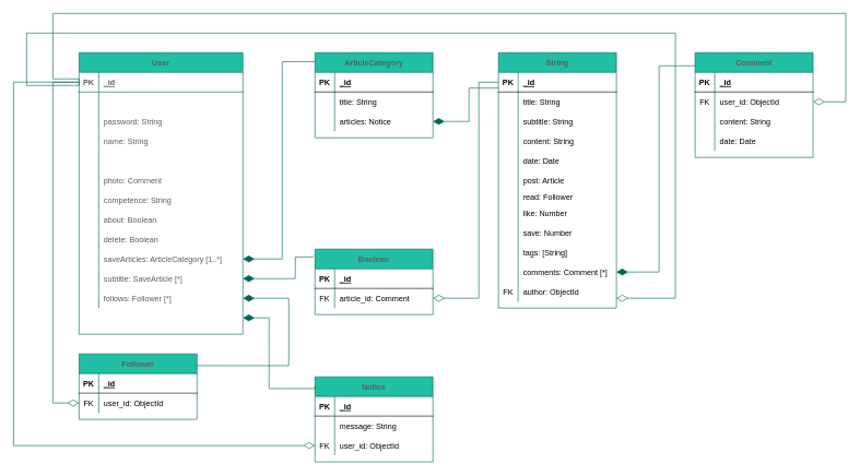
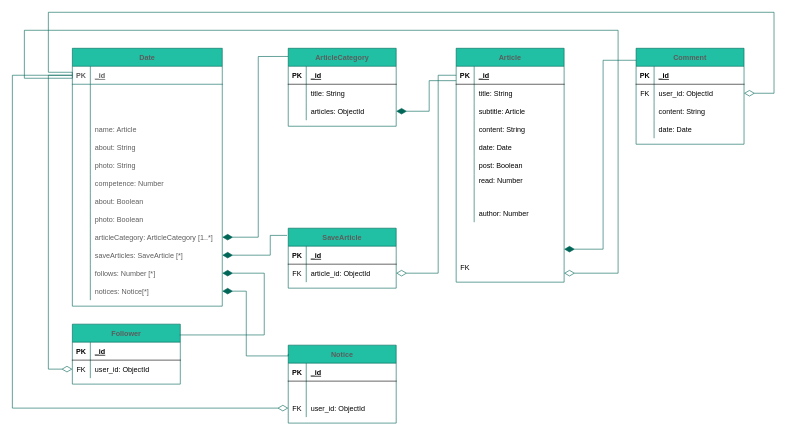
- <mxCell id="2" value="User" style="shape=table;startSize=30;container=1;collapsible=1;childLayout=tableLayout;fixedRows=1;rowLines=0;fontStyle=1;align=center;resizeLast=1;fillColor=#21C0A5;strokeColor=#006658;fontColor=#5C5C5C;" vertex="1" parent="1"><mxGeometry x="120" y="80" width="250" height="430" as="geometry" /></mxCell>
+ <mxCell id="2" value="Date" style="shape=table;startSize=30;container=1;collapsible=1;childLayout=tableLayout;fixedRows=1;rowLines=0;fontStyle=1;align=center;resizeLast=1;fillColor=#21C0A5;strokeColor=#006658;fontColor=#5C5C5C;" vertex="1" parent="1"><mxGeometry x="120" y="80" width="250" height="430" as="geometry" /></mxCell>
- <mxCell id="41" value="String" style="shape=table;startSize=30;container=1;collapsible=1;childLayout=tableLayout;fixedRows=1;rowLines=0;fontStyle=1;align=center;resizeLast=1;rounded=0;sketch=0;strokeColor=#006658;fillColor=#21C0A5;fontColor=#5C5C5C;" vertex="1" parent="1"><mxGeometry x="760" y="80" width="180" height="390" as="geometry" /></mxCell>
+ <mxCell id="41" value="Article" style="shape=table;startSize=30;container=1;collapsible=1;childLayout=tableLayout;fixedRows=1;rowLines=0;fontStyle=1;align=center;resizeLast=1;rounded=0;sketch=0;strokeColor=#006658;fillColor=#21C0A5;fontColor=#5C5C5C;" vertex="1" parent="1"><mxGeometry x="760" y="80" width="180" height="390" as="geometry" /></mxCell>
- <mxCell id="10" value="password: String" style="shape=partialRectangle;connectable=0;fillColor=none;top=0;left=0;bottom=0;right=0;align=left;spacingLeft=6;overflow=hidden;strokeColor=#006658;fontColor=#5C5C5C;" vertex="1" parent="8"><mxGeometry x="30" width="220" height="30" as="geometry" /></mxCell>
- <mxCell id="100" value="articles: Notice" style="shape=partialRectangle;connectable=0;fillColor=none;top=0;left=0;bottom=0;right=0;align=left;spacingLeft=6;overflow=hidden;" vertex="1" parent="98"><mxGeometry x="30" width="150" height="30" as="geometry" /></mxCell>
+ <mxCell id="100" value="articles: ObjectId" style="shape=partialRectangle;connectable=0;fillColor=none;top=0;left=0;bottom=0;right=0;align=left;spacingLeft=6;overflow=hidden;" vertex="1" parent="98"><mxGeometry x="30" width="150" height="30" as="geometry" /></mxCell>
- <mxCell id="50" value="subtitle: String" style="shape=partialRectangle;connectable=0;fillColor=none;top=0;left=0;bottom=0;right=0;align=left;spacingLeft=6;overflow=hidden;" vertex="1" parent="48"><mxGeometry x="30" width="150" height="30" as="geometry" /></mxCell>
+ <mxCell id="50" value="subtitle: Article" style="shape=partialRectangle;connectable=0;fillColor=none;top=0;left=0;bottom=0;right=0;align=left;spacingLeft=6;overflow=hidden;" vertex="1" parent="48"><mxGeometry x="30" width="150" height="30" as="geometry" /></mxCell>
- <mxCell id="13" value="name: String" style="shape=partialRectangle;connectable=0;fillColor=none;top=0;left=0;bottom=0;right=0;align=left;spacingLeft=6;overflow=hidden;strokeColor=#006658;fontColor=#5C5C5C;" vertex="1" parent="11"><mxGeometry x="30" width="220" height="30" as="geometry" /></mxCell>
+ <mxCell id="13" value="name: Article" style="shape=partialRectangle;connectable=0;fillColor=none;top=0;left=0;bottom=0;right=0;align=left;spacingLeft=6;overflow=hidden;strokeColor=#006658;fontColor=#5C5C5C;" vertex="1" parent="11"><mxGeometry x="30" width="220" height="30" as="geometry" /></mxCell>
+ <mxCell id="16" value="about: String" style="shape=partialRectangle;connectable=0;fillColor=none;top=0;left=0;bottom=0;right=0;align=left;spacingLeft=6;overflow=hidden;strokeColor=#006658;fontColor=#5C5C5C;" vertex="1" parent="14"><mxGeometry x="30" width="220" height="30" as="geometry" /></mxCell>
- <mxCell id="19" value="photo: Comment" style="shape=partialRectangle;connectable=0;fillColor=none;top=0;left=0;bottom=0;right=0;align=left;spacingLeft=6;overflow=hidden;strokeColor=#006658;fontColor=#5C5C5C;" vertex="1" parent="17"><mxGeometry x="30" width="220" height="30" as="geometry" /></mxCell>
+ <mxCell id="19" value="photo: String" style="shape=partialRectangle;connectable=0;fillColor=none;top=0;left=0;bottom=0;right=0;align=left;spacingLeft=6;overflow=hidden;strokeColor=#006658;fontColor=#5C5C5C;" vertex="1" parent="17"><mxGeometry x="30" width="220" height="30" as="geometry" /></mxCell>
- <mxCell id="59" value="post: Article" style="shape=partialRectangle;connectable=0;fillColor=none;top=0;left=0;bottom=0;right=0;align=left;spacingLeft=6;overflow=hidden;" vertex="1" parent="57"><mxGeometry x="30" width="150" height="30" as="geometry" /></mxCell>
+ <mxCell id="59" value="post: Boolean" style="shape=partialRectangle;connectable=0;fillColor=none;top=0;left=0;bottom=0;right=0;align=left;spacingLeft=6;overflow=hidden;" vertex="1" parent="57"><mxGeometry x="30" width="150" height="30" as="geometry" /></mxCell>
- <mxCell id="62" value="read: Follower" style="shape=partialRectangle;connectable=0;fillColor=none;top=0;left=0;bottom=0;right=0;align=left;spacingLeft=6;overflow=hidden;" vertex="1" parent="60"><mxGeometry x="30" width="150" height="20" as="geometry" /></mxCell>
+ <mxCell id="62" value="read: Number" style="shape=partialRectangle;connectable=0;fillColor=none;top=0;left=0;bottom=0;right=0;align=left;spacingLeft=6;overflow=hidden;" vertex="1" parent="60"><mxGeometry x="30" width="150" height="20" as="geometry" /></mxCell>
- <mxCell id="22" value="competence: String" style="shape=partialRectangle;connectable=0;fillColor=none;top=0;left=0;bottom=0;right=0;align=left;spacingLeft=6;overflow=hidden;strokeColor=#006658;fontColor=#5C5C5C;" vertex="1" parent="20"><mxGeometry x="30" width="220" height="30" as="geometry" /></mxCell>
+ <mxCell id="22" value="competence: Number" style="shape=partialRectangle;connectable=0;fillColor=none;top=0;left=0;bottom=0;right=0;align=left;spacingLeft=6;overflow=hidden;strokeColor=#006658;fontColor=#5C5C5C;" vertex="1" parent="20"><mxGeometry x="30" width="220" height="30" as="geometry" /></mxCell>
- <mxCell id="65" value="like: Number" style="shape=partialRectangle;connectable=0;fillColor=none;top=0;left=0;bottom=0;right=0;align=left;spacingLeft=6;overflow=hidden;" vertex="1" parent="63"><mxGeometry x="30" width="150" height="30" as="geometry" /></mxCell>
- <mxCell id="68" value="save: Number" style="shape=partialRectangle;connectable=0;fillColor=none;top=0;left=0;bottom=0;right=0;align=left;spacingLeft=6;overflow=hidden;" vertex="1" parent="66"><mxGeometry x="30" width="150" height="30" as="geometry" /></mxCell>
+ <mxCell id="68" value="author: Number" style="shape=partialRectangle;connectable=0;fillColor=none;top=0;left=0;bottom=0;right=0;align=left;spacingLeft=6;overflow=hidden;" vertex="1" parent="66"><mxGeometry x="30" width="150" height="30" as="geometry" /></mxCell>
- <mxCell id="28" value="delete: Boolean" style="shape=partialRectangle;connectable=0;fillColor=none;top=0;left=0;bottom=0;right=0;align=left;spacingLeft=6;overflow=hidden;strokeColor=#006658;fontColor=#5C5C5C;" vertex="1" parent="26"><mxGeometry x="30" width="220" height="30" as="geometry" /></mxCell>
+ <mxCell id="28" value="photo: Boolean" style="shape=partialRectangle;connectable=0;fillColor=none;top=0;left=0;bottom=0;right=0;align=left;spacingLeft=6;overflow=hidden;strokeColor=#006658;fontColor=#5C5C5C;" vertex="1" parent="26"><mxGeometry x="30" width="220" height="30" as="geometry" /></mxCell>
- <mxCell id="71" value="tags: [String]" style="shape=partialRectangle;connectable=0;fillColor=none;top=0;left=0;bottom=0;right=0;align=left;spacingLeft=6;overflow=hidden;" vertex="1" parent="69"><mxGeometry x="30" width="150" height="30" as="geometry" /></mxCell>
- <mxCell id="31" value="saveArticles: ArticleCategory [1..*]" style="shape=partialRectangle;connectable=0;fillColor=none;top=0;left=0;bottom=0;right=0;align=left;spacingLeft=6;overflow=hidden;strokeColor=#006658;fontColor=#5C5C5C;" vertex="1" parent="29"><mxGeometry x="30" width="220" height="30" as="geometry" /></mxCell>
+ <mxCell id="31" value="articleCategory: ArticleCategory [1..*]" style="shape=partialRectangle;connectable=0;fillColor=none;top=0;left=0;bottom=0;right=0;align=left;spacingLeft=6;overflow=hidden;strokeColor=#006658;fontColor=#5C5C5C;" vertex="1" parent="29"><mxGeometry x="30" width="220" height="30" as="geometry" /></mxCell>
- <mxCell id="105" value="Boolean" style="shape=table;startSize=30;container=1;collapsible=1;childLayout=tableLayout;fixedRows=1;rowLines=0;fontStyle=1;align=center;resizeLast=1;rounded=0;sketch=0;strokeColor=#006658;fillColor=#21C0A5;fontColor=#5C5C5C;" vertex="1" parent="1"><mxGeometry x="480" y="380" width="180" height="100" as="geometry" /></mxCell>
+ <mxCell id="105" value="SaveArticle" style="shape=table;startSize=30;container=1;collapsible=1;childLayout=tableLayout;fixedRows=1;rowLines=0;fontStyle=1;align=center;resizeLast=1;rounded=0;sketch=0;strokeColor=#006658;fillColor=#21C0A5;fontColor=#5C5C5C;" vertex="1" parent="1"><mxGeometry x="480" y="380" width="180" height="100" as="geometry" /></mxCell>
- <mxCell id="74" value="comments: Comment [*]" style="shape=partialRectangle;connectable=0;fillColor=none;top=0;left=0;bottom=0;right=0;align=left;spacingLeft=6;overflow=hidden;" vertex="1" parent="72"><mxGeometry x="30" width="150" height="30" as="geometry" /></mxCell>
- <mxCell id="34" value="subtitle: SaveArticle [*] " style="shape=partialRectangle;connectable=0;fillColor=none;top=0;left=0;bottom=0;right=0;align=left;spacingLeft=6;overflow=hidden;strokeColor=#006658;fontColor=#5C5C5C;" vertex="1" parent="32"><mxGeometry x="30" width="220" height="30" as="geometry" /></mxCell>
+ <mxCell id="34" value="saveArticles: SaveArticle [*] " style="shape=partialRectangle;connectable=0;fillColor=none;top=0;left=0;bottom=0;right=0;align=left;spacingLeft=6;overflow=hidden;strokeColor=#006658;fontColor=#5C5C5C;" vertex="1" parent="32"><mxGeometry x="30" width="220" height="30" as="geometry" /></mxCell>
- <mxCell id="77" value="author: ObjectId" style="shape=partialRectangle;connectable=0;fillColor=none;top=0;left=0;bottom=0;right=0;align=left;spacingLeft=6;overflow=hidden;" vertex="1" parent="75"><mxGeometry x="30" width="150" height="30" as="geometry" /></mxCell>
- <mxCell id="37" value="follows: Follower [*]" style="shape=partialRectangle;connectable=0;fillColor=none;top=0;left=0;bottom=0;right=0;align=left;spacingLeft=6;overflow=hidden;strokeColor=#006658;fontColor=#5C5C5C;" vertex="1" parent="35"><mxGeometry x="30" width="220" height="30" as="geometry" /></mxCell>
+ <mxCell id="37" value="follows: Number [*]" style="shape=partialRectangle;connectable=0;fillColor=none;top=0;left=0;bottom=0;right=0;align=left;spacingLeft=6;overflow=hidden;strokeColor=#006658;fontColor=#5C5C5C;" vertex="1" parent="35"><mxGeometry x="30" width="220" height="30" as="geometry" /></mxCell>
- <mxCell id="111" value="article_id: Comment" style="shape=partialRectangle;connectable=0;fillColor=none;top=0;left=0;bottom=0;right=0;align=left;spacingLeft=6;overflow=hidden;" vertex="1" parent="109"><mxGeometry x="30" width="150" height="30" as="geometry" /></mxCell>
+ <mxCell id="111" value="article_id: ObjectId" style="shape=partialRectangle;connectable=0;fillColor=none;top=0;left=0;bottom=0;right=0;align=left;spacingLeft=6;overflow=hidden;" vertex="1" parent="109"><mxGeometry x="30" width="150" height="30" as="geometry" /></mxCell>
+ <mxCell id="40" value="notices: Notice[*]" style="shape=partialRectangle;connectable=0;fillColor=none;top=0;left=0;bottom=0;right=0;align=left;spacingLeft=6;overflow=hidden;strokeColor=#006658;fontColor=#5C5C5C;" vertex="1" parent="38"><mxGeometry x="30" width="220" height="30" as="geometry" /></mxCell>
- <mxCell id="128" value="message: String" style="shape=partialRectangle;connectable=0;fillColor=none;top=0;left=0;bottom=0;right=0;align=left;spacingLeft=6;overflow=hidden;" vertex="1" parent="126"><mxGeometry x="30" width="150" height="30" as="geometry" /></mxCell>
